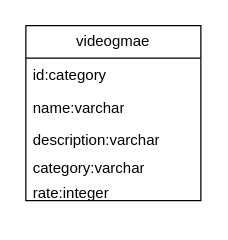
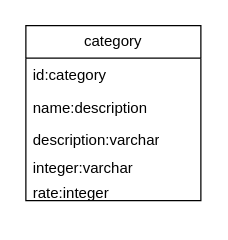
- <mxCell id="2" value="videogmae" style="swimlane;fontStyle=0;childLayout=stackLayout;horizontal=1;startSize=26;fillColor=none;horizontalStack=0;resizeParent=1;resizeParentMax=0;resizeLast=0;collapsible=1;marginBottom=0;whiteSpace=wrap;html=1;" vertex="1" parent="1"><mxGeometry x="20" y="20" width="140" height="140" as="geometry" /></mxCell>
+ <mxCell id="2" value="category" style="swimlane;fontStyle=0;childLayout=stackLayout;horizontal=1;startSize=26;fillColor=none;horizontalStack=0;resizeParent=1;resizeParentMax=0;resizeLast=0;collapsible=1;marginBottom=0;whiteSpace=wrap;html=1;" vertex="1" parent="1"><mxGeometry x="20" y="20" width="140" height="140" as="geometry" /></mxCell>
- <mxCell id="4" value="name:varchar" style="text;strokeColor=none;fillColor=none;align=left;verticalAlign=top;spacingLeft=4;spacingRight=4;overflow=hidden;rotatable=0;points=[[0,0.5],[1,0.5]];portConstraint=eastwest;whiteSpace=wrap;html=1;" vertex="1" parent="2"><mxGeometry y="52" width="140" height="26" as="geometry" /></mxCell>
+ <mxCell id="4" value="name:description" style="text;strokeColor=none;fillColor=none;align=left;verticalAlign=top;spacingLeft=4;spacingRight=4;overflow=hidden;rotatable=0;points=[[0,0.5],[1,0.5]];portConstraint=eastwest;whiteSpace=wrap;html=1;" vertex="1" parent="2"><mxGeometry y="52" width="140" height="26" as="geometry" /></mxCell>
- <mxCell id="6" value="category:varchar" style="text;strokeColor=none;fillColor=none;align=left;verticalAlign=top;spacingLeft=4;spacingRight=4;overflow=hidden;rotatable=0;points=[[0,0.5],[1,0.5]];portConstraint=eastwest;whiteSpace=wrap;html=1;" vertex="1" parent="1"><mxGeometry x="20" y="120" width="140" height="50" as="geometry" /></mxCell>
+ <mxCell id="6" value="integer:varchar" style="text;strokeColor=none;fillColor=none;align=left;verticalAlign=top;spacingLeft=4;spacingRight=4;overflow=hidden;rotatable=0;points=[[0,0.5],[1,0.5]];portConstraint=eastwest;whiteSpace=wrap;html=1;" vertex="1" parent="1"><mxGeometry x="20" y="120" width="140" height="50" as="geometry" /></mxCell>
